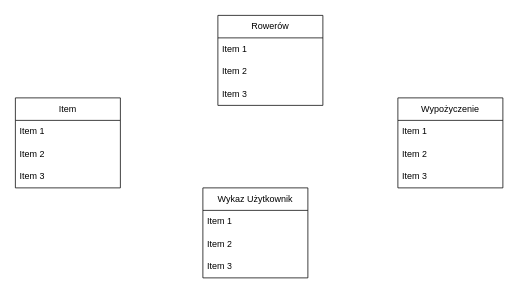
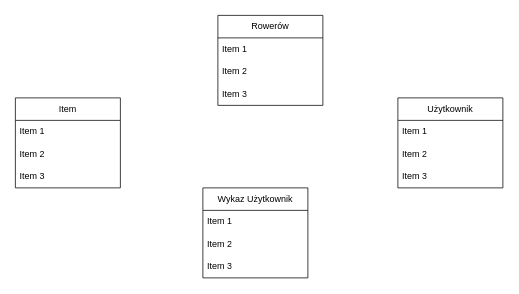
- <mxCell id="10" value="Wypożyczenie" style="swimlane;fontStyle=0;childLayout=stackLayout;horizontal=1;startSize=30;horizontalStack=0;resizeParent=1;resizeParentMax=0;resizeLast=0;collapsible=1;marginBottom=0;whiteSpace=wrap;html=1;" vertex="1" parent="1"><mxGeometry x="530" y="130" width="140" height="120" as="geometry" /></mxCell>
+ <mxCell id="10" value="Użytkownik" style="swimlane;fontStyle=0;childLayout=stackLayout;horizontal=1;startSize=30;horizontalStack=0;resizeParent=1;resizeParentMax=0;resizeLast=0;collapsible=1;marginBottom=0;whiteSpace=wrap;html=1;" vertex="1" parent="1"><mxGeometry x="530" y="130" width="140" height="120" as="geometry" /></mxCell>
